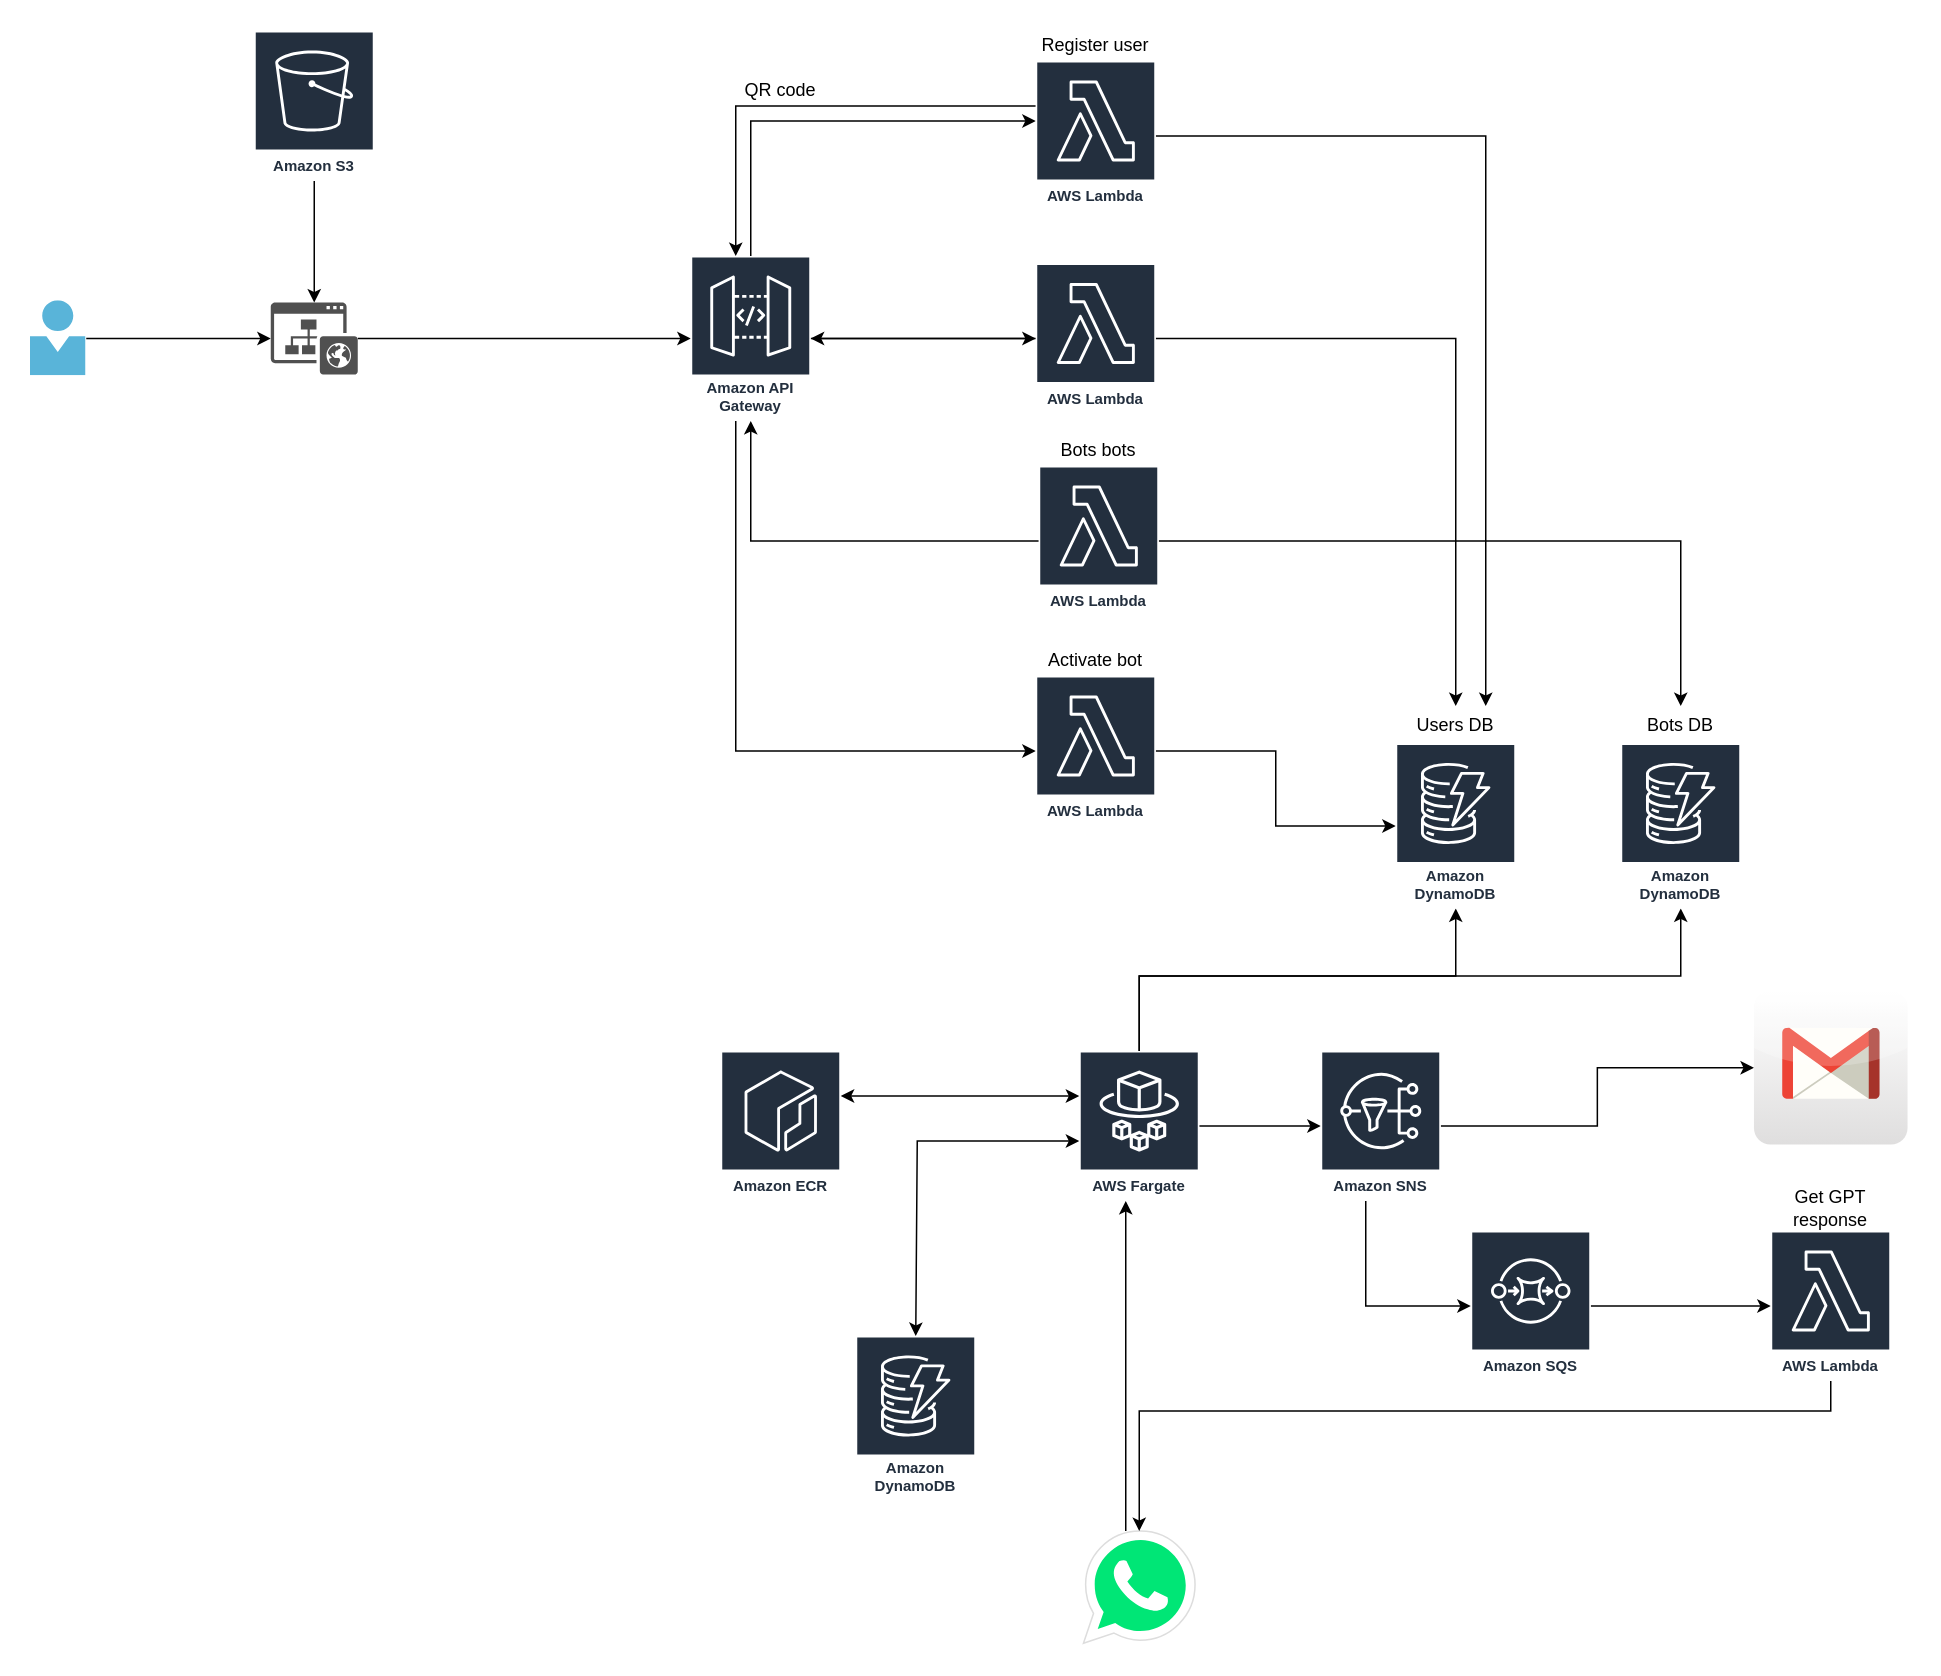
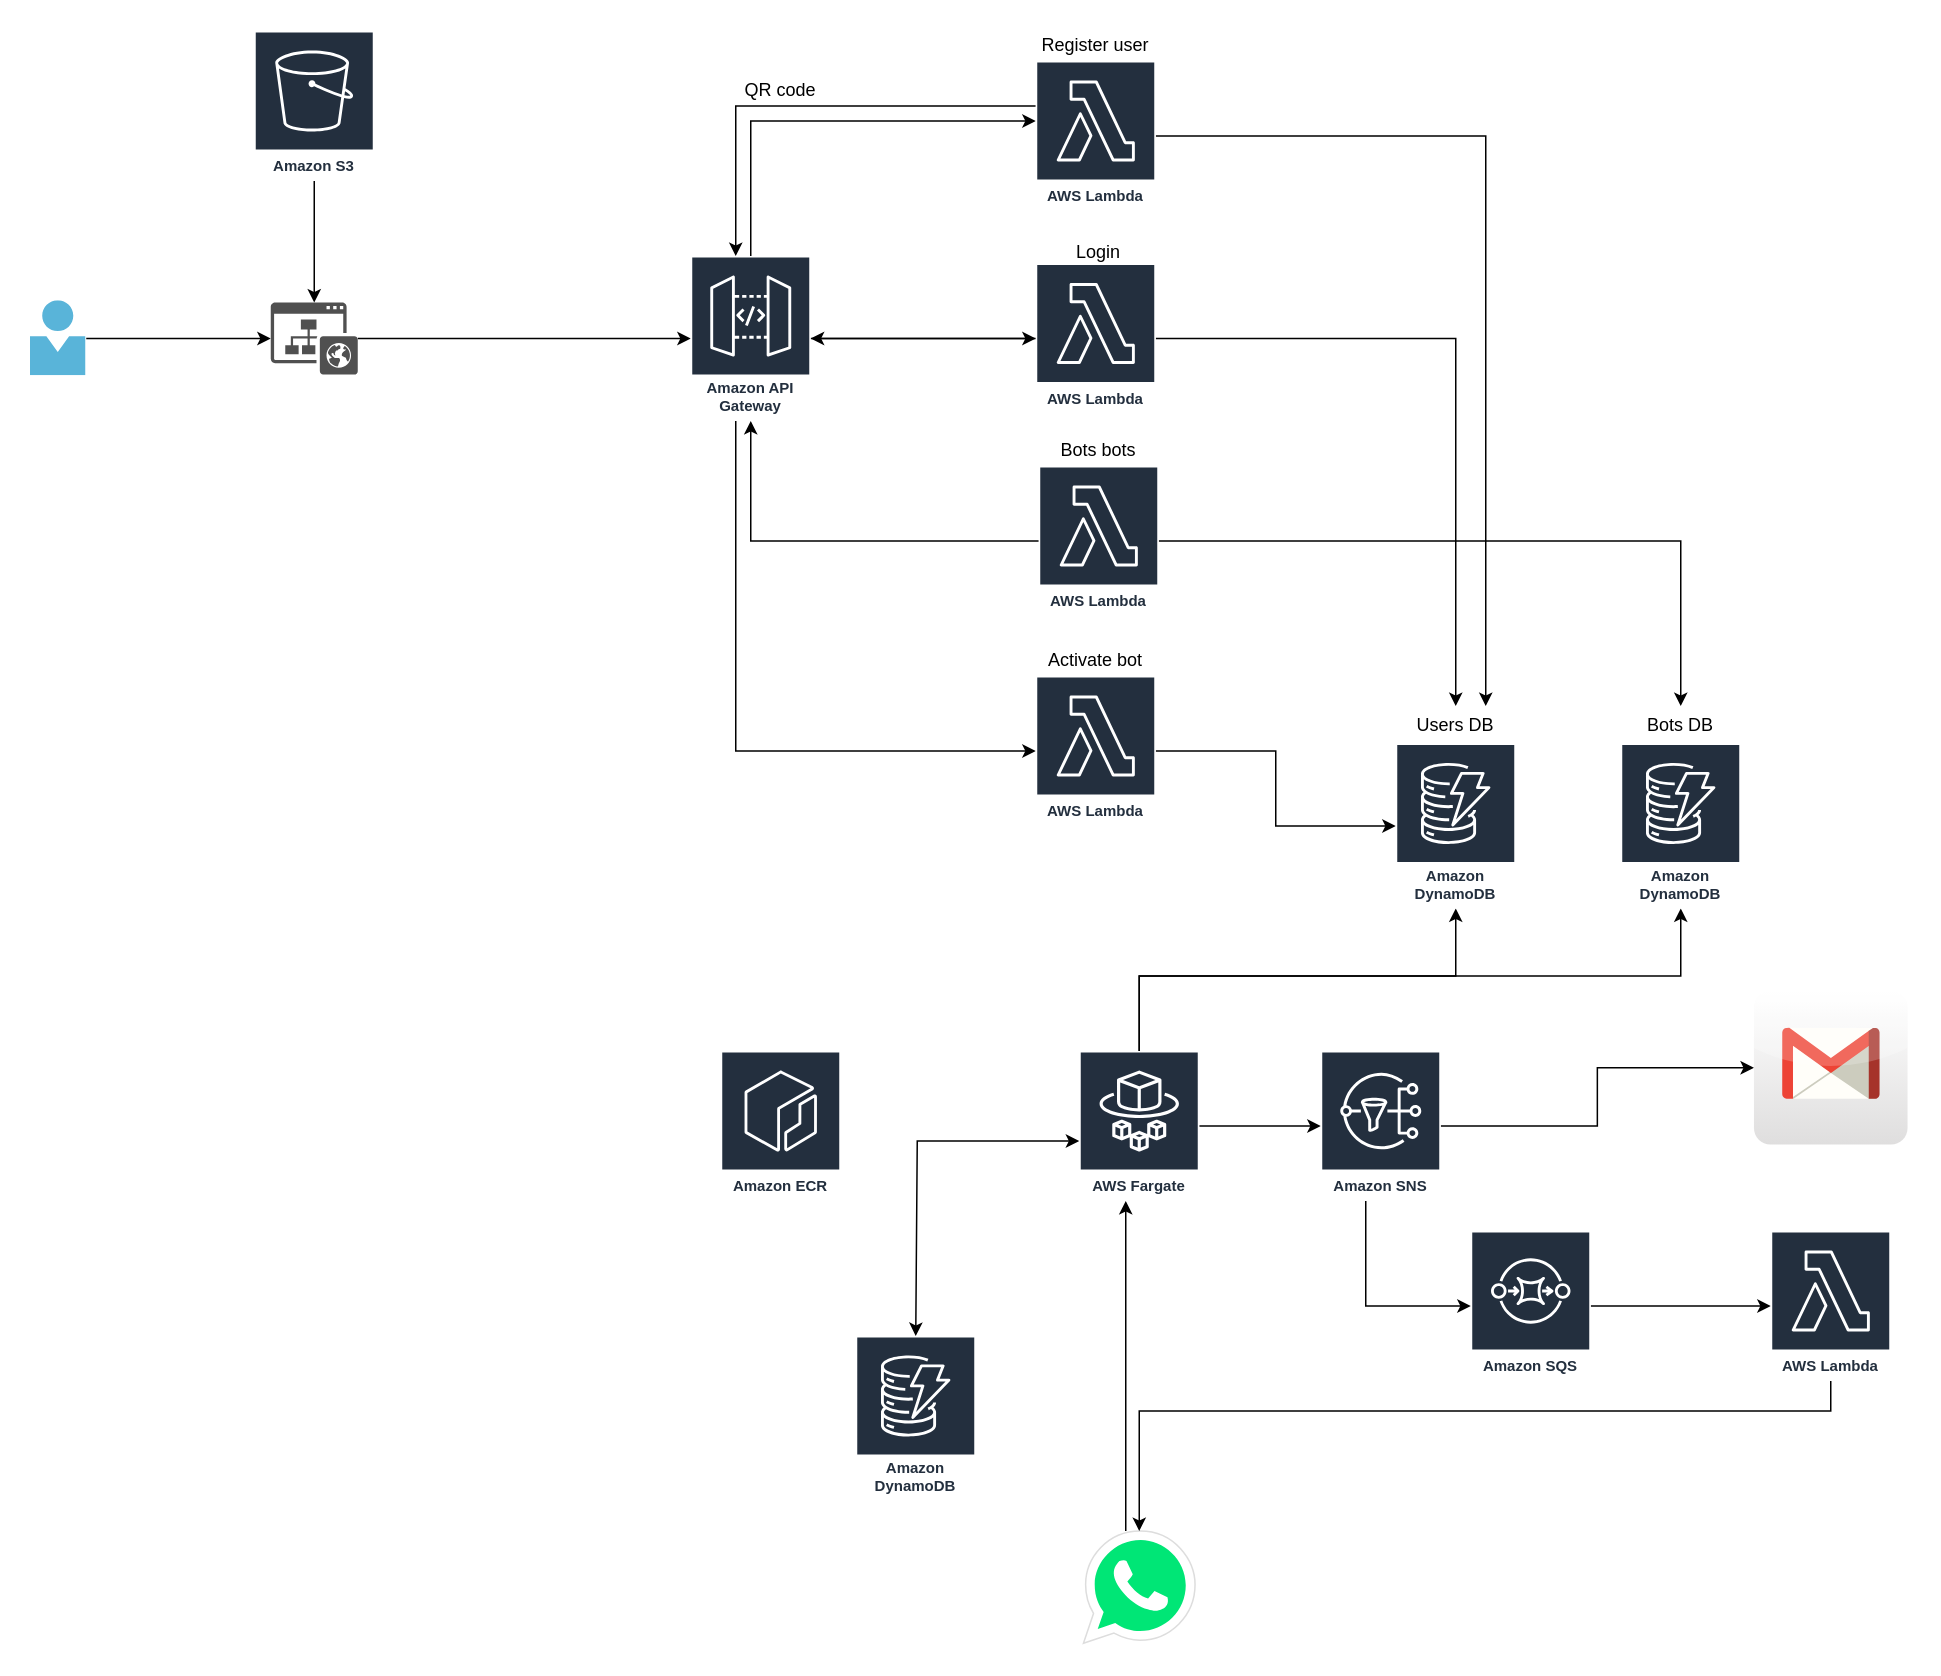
+ <mxCell id="22" value="Login" style="text;html=1;strokeColor=none;fillColor=none;align=center;verticalAlign=middle;whiteSpace=wrap;rounded=0;" parent="1" vertex="1"><mxGeometry x="694" y="160" width="76" height="15" as="geometry" /></mxCell>
- <mxCell id="32" style="edgeStyle=orthogonalEdgeStyle;rounded=0;orthogonalLoop=1;jettySize=auto;html=1;startArrow=classic;startFill=1;" parent="1" source="33" target="31" edge="1"><mxGeometry relative="1" as="geometry"><Array as="points"><mxPoint x="680" y="730" /><mxPoint x="680" y="730" /></Array></mxGeometry></mxCell>
- <mxCell id="39" value="Get GPT response" style="text;html=1;strokeColor=none;fillColor=none;align=center;verticalAlign=middle;whiteSpace=wrap;rounded=0;" parent="1" vertex="1"><mxGeometry x="1180" y="790" width="80" height="30" as="geometry" /></mxCell>
